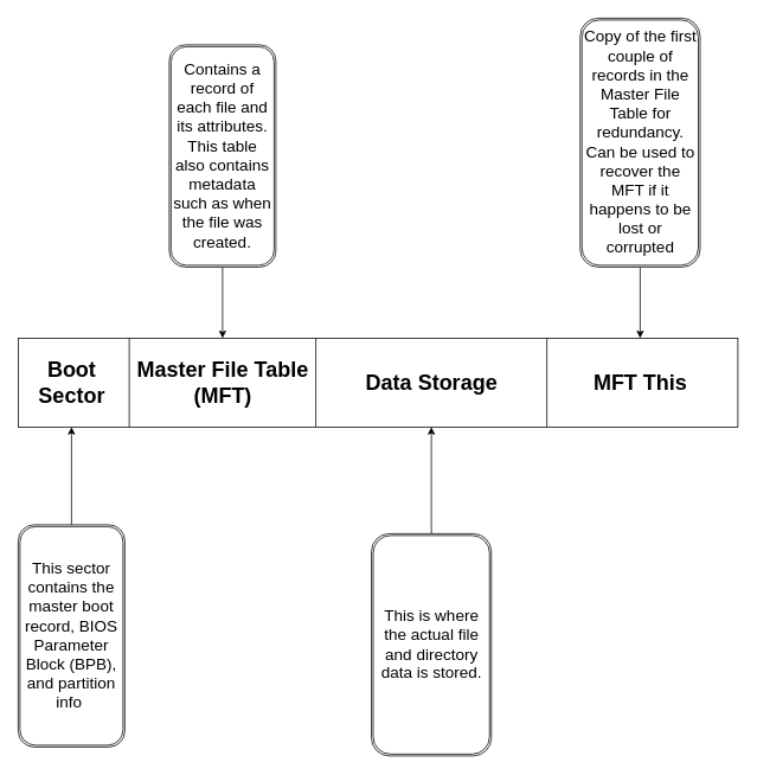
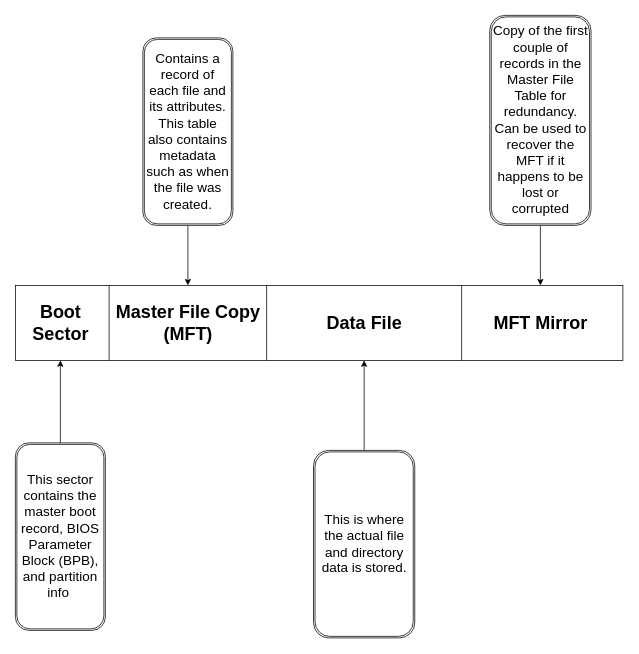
- <mxCell id="5" value="Master File Table&lt;br&gt;(MFT)" style="text;strokeColor=none;fillColor=none;html=1;fontSize=24;fontStyle=1;verticalAlign=middle;align=center;" parent="1" vertex="1"><mxGeometry x="150" y="380" width="200" height="100" as="geometry" /></mxCell>
+ <mxCell id="5" value="Master File Copy&lt;br&gt;(MFT)" style="text;strokeColor=none;fillColor=none;html=1;fontSize=24;fontStyle=1;verticalAlign=middle;align=center;" parent="1" vertex="1"><mxGeometry x="150" y="380" width="200" height="100" as="geometry" /></mxCell>
- <mxCell id="7" value="Data Storage" style="text;strokeColor=none;fillColor=none;html=1;fontSize=24;fontStyle=1;verticalAlign=middle;align=center;" parent="1" vertex="1"><mxGeometry x="360" y="380" width="250" height="100" as="geometry" /></mxCell>
+ <mxCell id="7" value="Data File" style="text;strokeColor=none;fillColor=none;html=1;fontSize=24;fontStyle=1;verticalAlign=middle;align=center;" parent="1" vertex="1"><mxGeometry x="360" y="380" width="250" height="100" as="geometry" /></mxCell>
- <mxCell id="8" value="MFT This" style="text;strokeColor=none;fillColor=none;html=1;fontSize=24;fontStyle=1;verticalAlign=middle;align=center;" parent="1" vertex="1"><mxGeometry x="610" y="380" width="220" height="100" as="geometry" /></mxCell>
+ <mxCell id="8" value="MFT Mirror" style="text;strokeColor=none;fillColor=none;html=1;fontSize=24;fontStyle=1;verticalAlign=middle;align=center;" parent="1" vertex="1"><mxGeometry x="610" y="380" width="220" height="100" as="geometry" /></mxCell>
